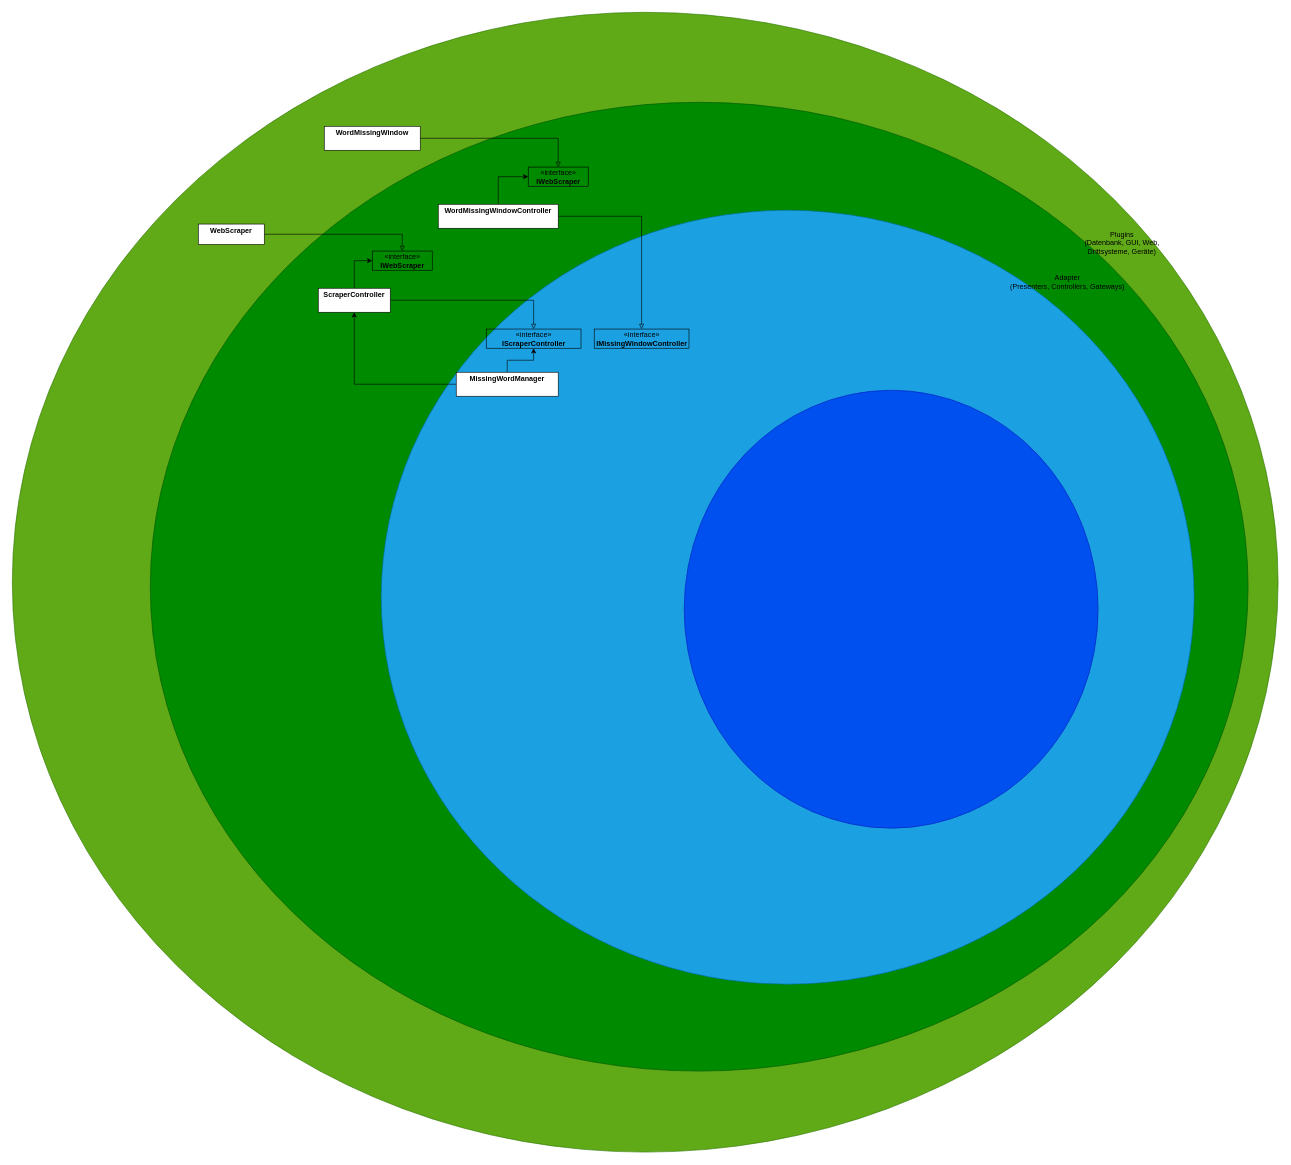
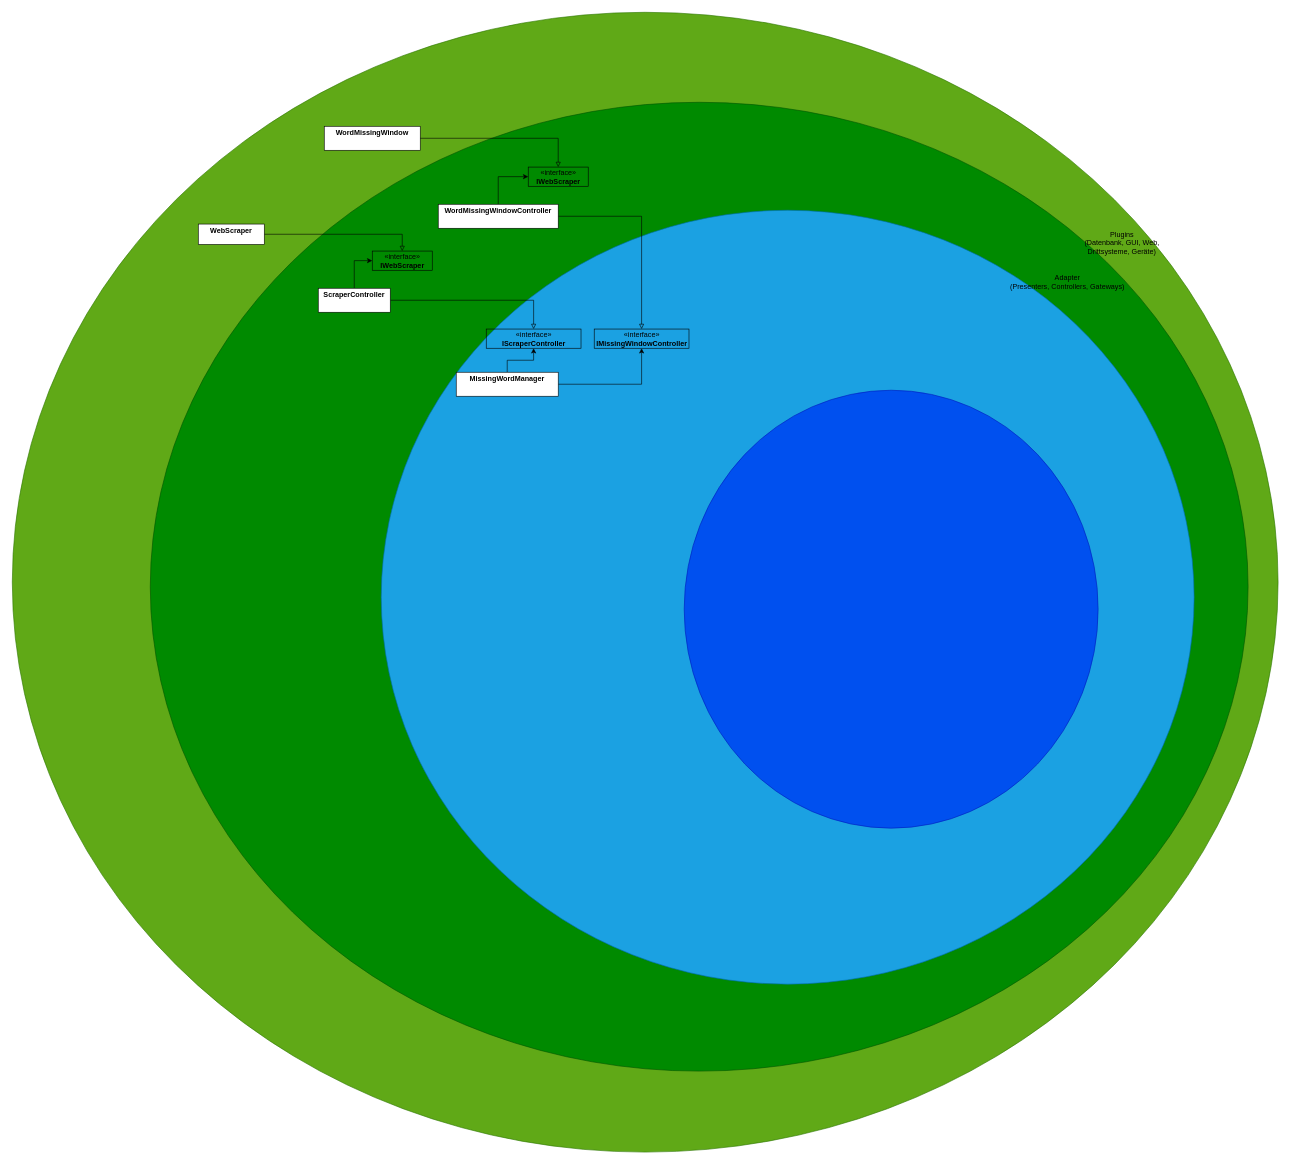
- <mxCell id="15" style="edgeStyle=orthogonalEdgeStyle;rounded=0;orthogonalLoop=1;jettySize=auto;html=1;endArrow=classic;endFill=1;" edge="1" parent="1" source="16" target="13"><mxGeometry relative="1" as="geometry" /></mxCell>
+ <mxCell id="15" style="edgeStyle=orthogonalEdgeStyle;rounded=0;orthogonalLoop=1;jettySize=auto;html=1;entryX=0.5;entryY=1;entryDx=0;entryDy=0;endArrow=classic;endFill=1;" edge="1" parent="1" source="16" target="23"><mxGeometry relative="1" as="geometry" /></mxCell>
